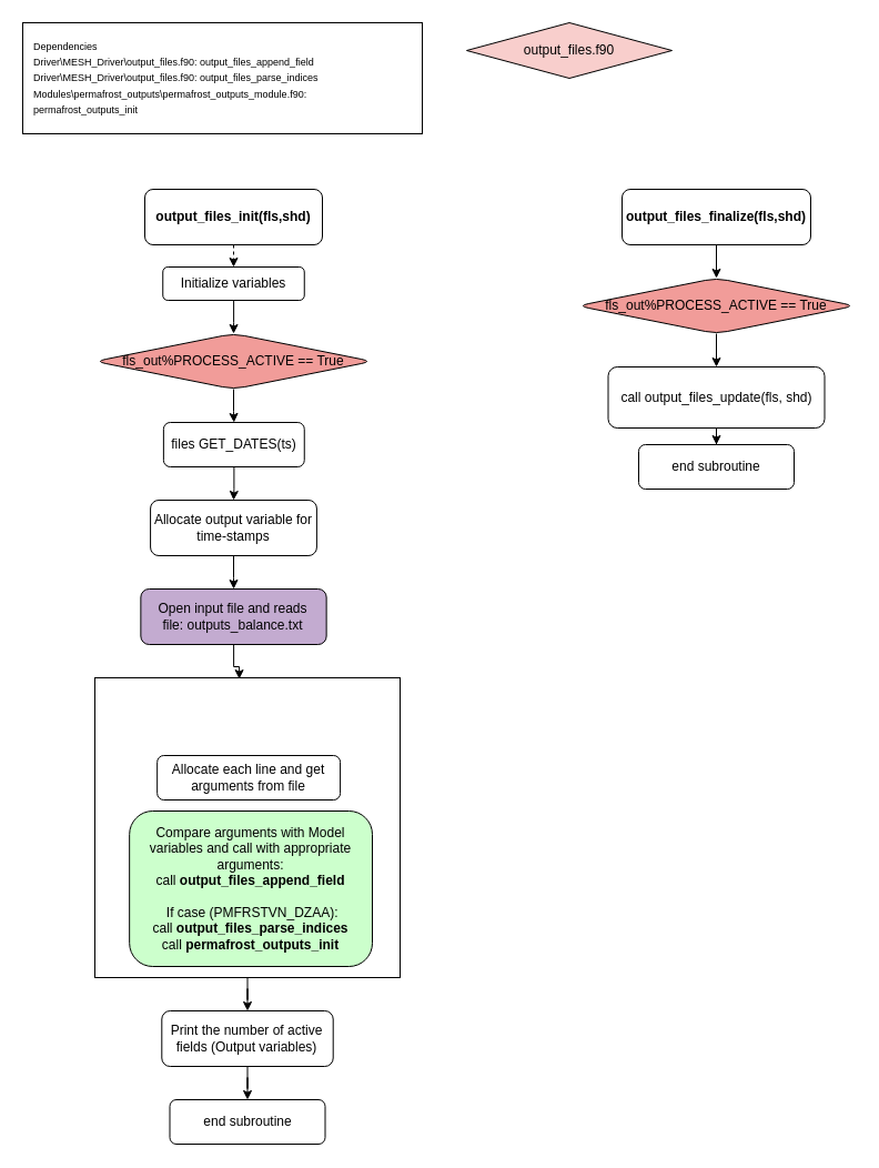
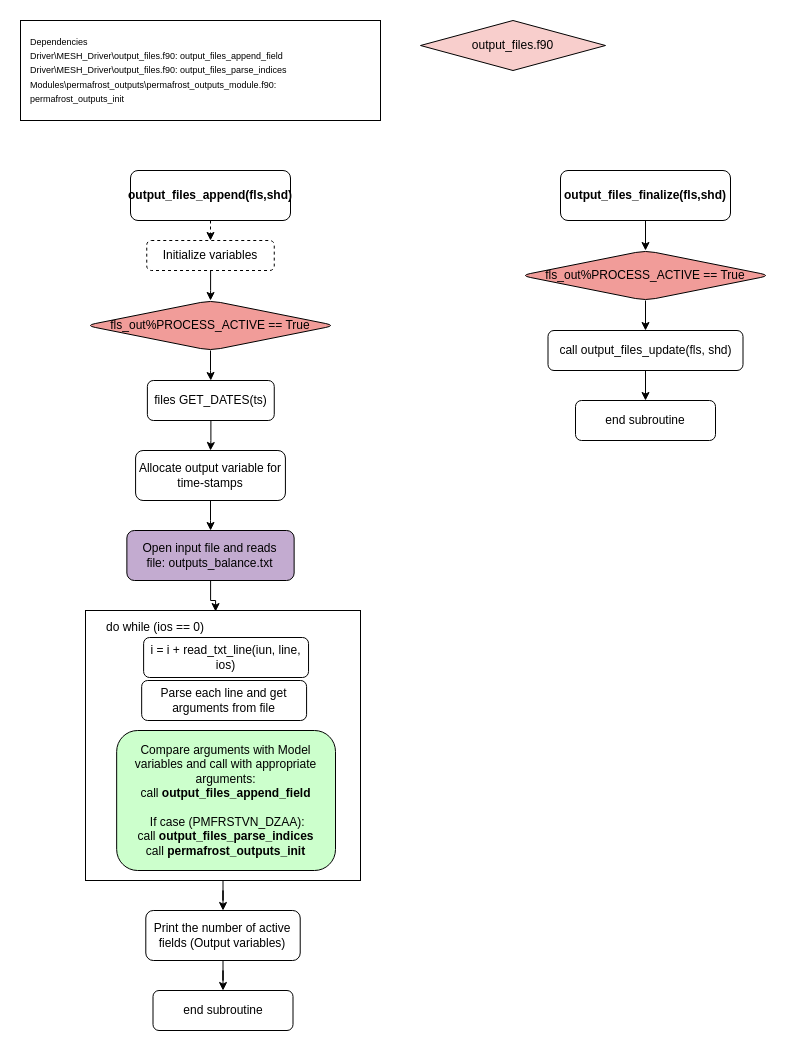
- <mxCell id="7" value="&lt;b&gt;output_files_init(fls,shd)&lt;/b&gt;" style="rounded=1;whiteSpace=wrap;html=1;" parent="1" vertex="1"><mxGeometry x="130" y="170" width="160" height="50" as="geometry" /></mxCell>
+ <mxCell id="7" value="&lt;b&gt;output_files_append(fls,shd)&lt;/b&gt;" style="rounded=1;whiteSpace=wrap;html=1;" parent="1" vertex="1"><mxGeometry x="130" y="170" width="160" height="50" as="geometry" /></mxCell>
- <mxCell id="9" value="&lt;div&gt;Initialize variables&lt;/div&gt;" style="whiteSpace=wrap;html=1;rounded=1;" parent="1" vertex="1"><mxGeometry x="146.25" y="240" width="127.5" height="30" as="geometry" /></mxCell>
+ <mxCell id="9" value="&lt;div&gt;Initialize variables&lt;/div&gt;" style="whiteSpace=wrap;html=1;rounded=1;dashed=1;" parent="1" vertex="1"><mxGeometry x="146.25" y="240" width="127.5" height="30" as="geometry" /></mxCell>
- <mxCell id="32" value="call output_files_update(fls, shd)" style="whiteSpace=wrap;html=1;fillColor=#FFFFFF;rounded=1;" vertex="1" parent="1"><mxGeometry x="547.5" y="330" width="195" height="55" as="geometry" /></mxCell>
+ <mxCell id="32" value="call output_files_update(fls, shd)" style="whiteSpace=wrap;html=1;fillColor=#FFFFFF;rounded=1;" vertex="1" parent="1"><mxGeometry x="547.5" y="330" width="195" height="40" as="geometry" /></mxCell>
+ <mxCell id="23" value="do while (ios == 0)" style="text;html=1;align=center;verticalAlign=middle;whiteSpace=wrap;rounded=0;" parent="1" vertex="1"><mxGeometry x="90" y="617" width="130" height="20" as="geometry" /></mxCell>
+ <mxCell id="24" value="i = i + read_txt_line(iun, line, ios)" style="whiteSpace=wrap;html=1;rounded=1;" parent="1" vertex="1"><mxGeometry x="143.12" y="637" width="164.92" height="40" as="geometry" /></mxCell>
- <mxCell id="20" value="Allocate each line and get arguments from file" style="whiteSpace=wrap;html=1;rounded=1;" parent="1" vertex="1"><mxGeometry x="141.17" y="680" width="164.92" height="40" as="geometry" /></mxCell>
+ <mxCell id="20" value="Parse each line and get arguments from file" style="whiteSpace=wrap;html=1;rounded=1;" parent="1" vertex="1"><mxGeometry x="141.17" y="680" width="164.92" height="40" as="geometry" /></mxCell>
